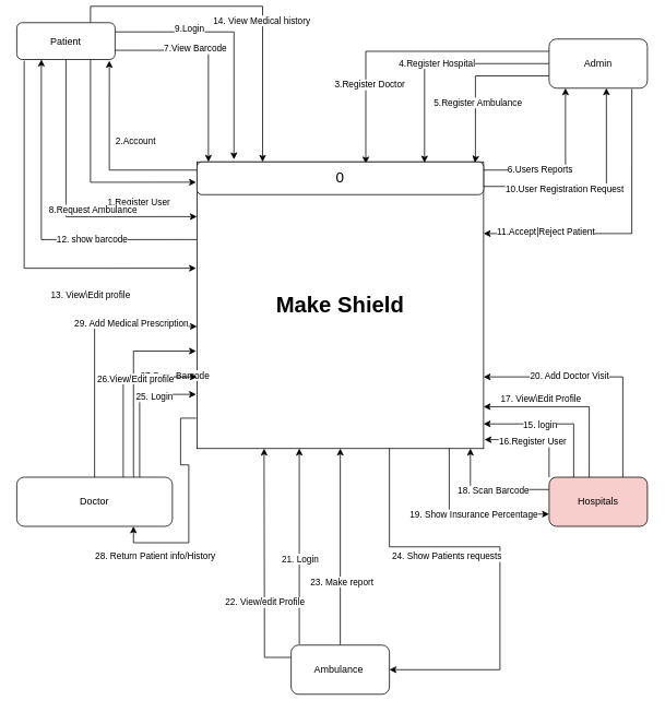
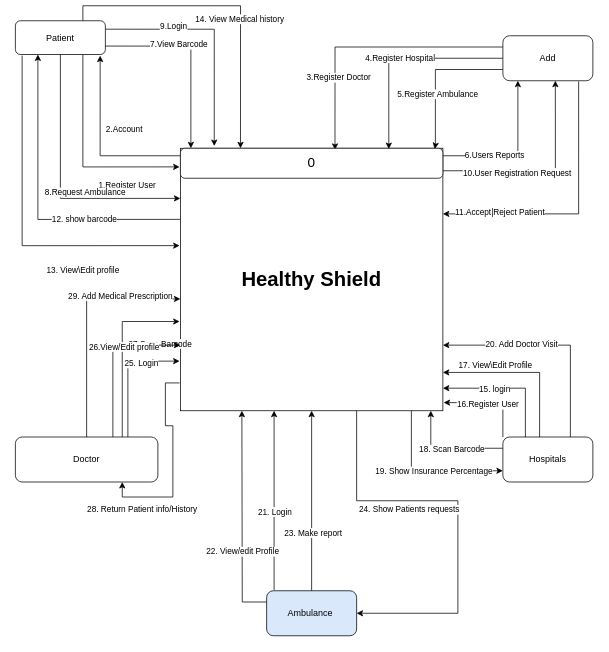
- <mxCell id="58" value="Admin" style="rounded=1;whiteSpace=wrap;html=1;" parent="1" vertex="1"><mxGeometry x="670" y="40" width="120" height="60" as="geometry" /></mxCell>
+ <mxCell id="58" value="Add" style="rounded=1;whiteSpace=wrap;html=1;" parent="1" vertex="1"><mxGeometry x="670" y="40" width="120" height="60" as="geometry" /></mxCell>
- <mxCell id="12" value="&lt;font style=&quot;font-size: 27px&quot;&gt;&lt;b&gt;Make Shield&lt;/b&gt;&lt;/font&gt;" style="whiteSpace=wrap;html=1;aspect=fixed;" parent="1" vertex="1"><mxGeometry x="240" y="190" width="350" height="350" as="geometry" /></mxCell>
+ <mxCell id="12" value="&lt;font style=&quot;font-size: 27px&quot;&gt;&lt;b&gt;Healthy Shield&lt;/b&gt;&lt;/font&gt;" style="whiteSpace=wrap;html=1;aspect=fixed;" parent="1" vertex="1"><mxGeometry x="240" y="190" width="350" height="350" as="geometry" /></mxCell>
- <mxCell id="41" value="Hospitals" style="rounded=1;whiteSpace=wrap;html=1;fillColor=#f8cecc;" parent="1" vertex="1"><mxGeometry x="670" y="575" width="120" height="60" as="geometry" /></mxCell>
+ <mxCell id="41" value="Hospitals" style="rounded=1;whiteSpace=wrap;html=1;" parent="1" vertex="1"><mxGeometry x="670" y="575" width="120" height="60" as="geometry" /></mxCell>
- <mxCell id="50" value="Ambulance&amp;nbsp;" style="rounded=1;whiteSpace=wrap;html=1;" parent="1" vertex="1"><mxGeometry x="355" y="780" width="120" height="60" as="geometry" /></mxCell>
+ <mxCell id="50" value="Ambulance&amp;nbsp;" style="rounded=1;whiteSpace=wrap;html=1;fillColor=#dae8fc;" parent="1" vertex="1"><mxGeometry x="355" y="780" width="120" height="60" as="geometry" /></mxCell>
